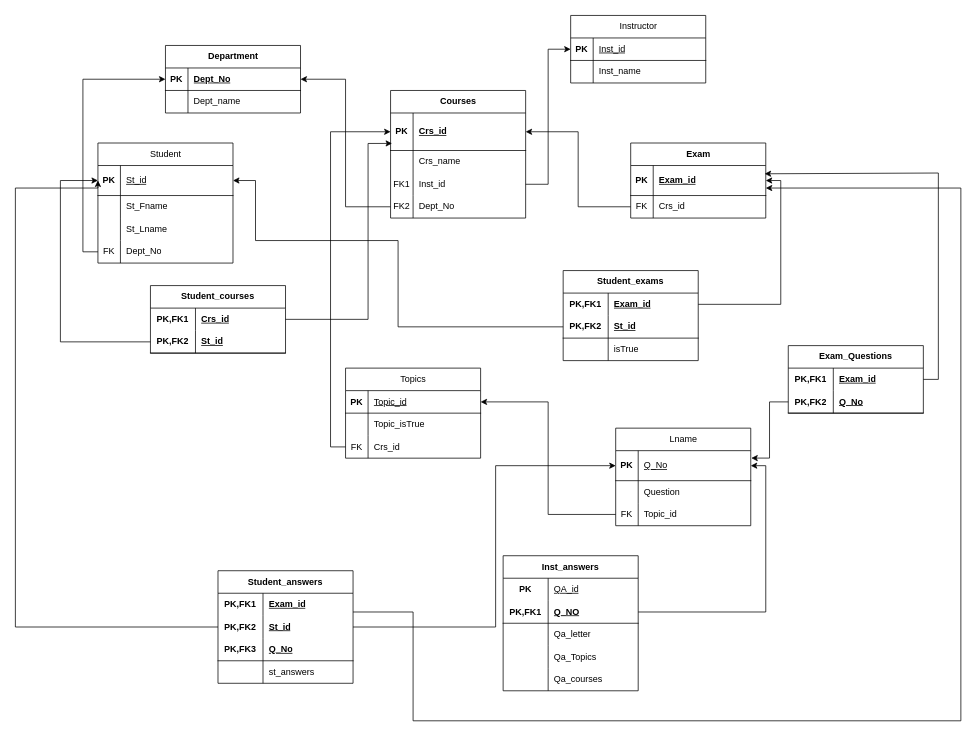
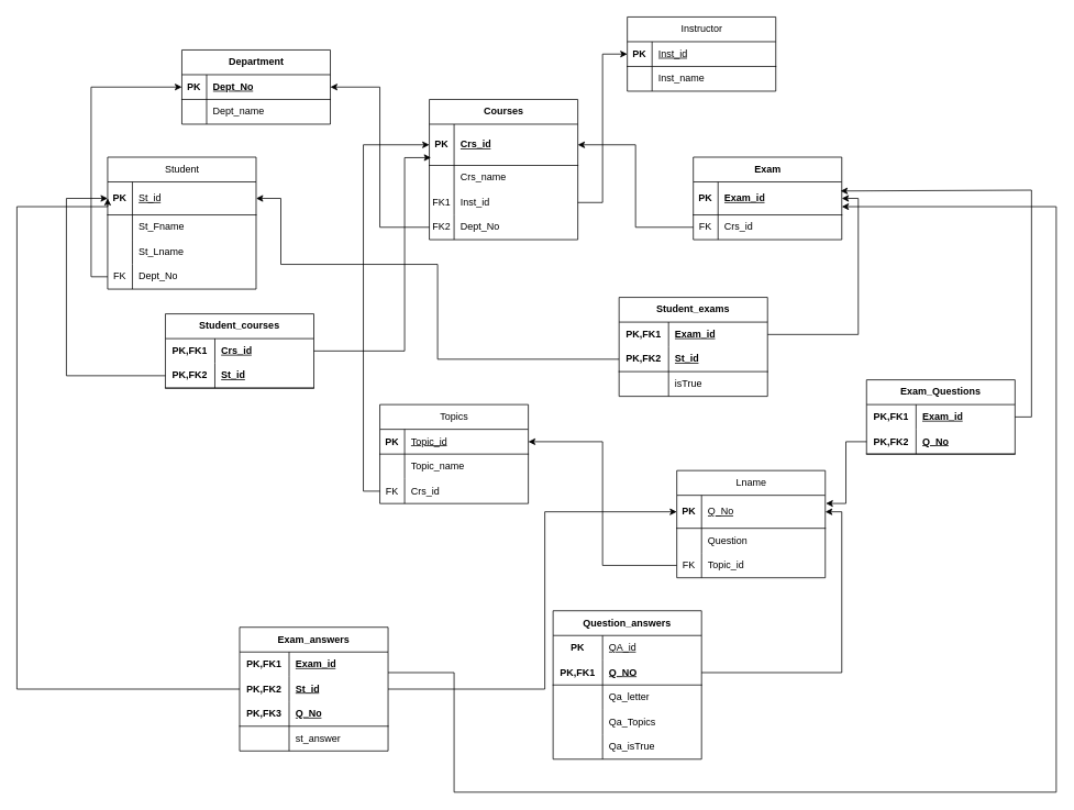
- <mxCell id="48" value="&lt;span style=&quot;text-align: center;&quot;&gt;Topic_isTrue&lt;/span&gt;" style="shape=partialRectangle;connectable=0;fillColor=none;top=0;left=0;bottom=0;right=0;align=left;spacingLeft=6;overflow=hidden;whiteSpace=wrap;html=1;" parent="46" vertex="1"><mxGeometry x="30" width="150" height="30" as="geometry"><mxRectangle width="150" height="30" as="alternateBounds" /></mxGeometry></mxCell>
+ <mxCell id="48" value="&lt;span style=&quot;text-align: center;&quot;&gt;Topic_name&lt;/span&gt;" style="shape=partialRectangle;connectable=0;fillColor=none;top=0;left=0;bottom=0;right=0;align=left;spacingLeft=6;overflow=hidden;whiteSpace=wrap;html=1;" parent="46" vertex="1"><mxGeometry x="30" width="150" height="30" as="geometry"><mxRectangle width="150" height="30" as="alternateBounds" /></mxGeometry></mxCell>
- <mxCell id="63" value="Inst_answers" style="shape=table;startSize=30;container=1;collapsible=1;childLayout=tableLayout;fixedRows=1;rowLines=0;fontStyle=1;align=center;resizeLast=1;html=1;whiteSpace=wrap;" vertex="1" parent="1"><mxGeometry x="670" y="740" width="180" height="180" as="geometry" /></mxCell>
+ <mxCell id="63" value="Question_answers" style="shape=table;startSize=30;container=1;collapsible=1;childLayout=tableLayout;fixedRows=1;rowLines=0;fontStyle=1;align=center;resizeLast=1;html=1;whiteSpace=wrap;" vertex="1" parent="1"><mxGeometry x="670" y="740" width="180" height="180" as="geometry" /></mxCell>
- <mxCell id="123" value="Student_answers" style="shape=table;startSize=30;container=1;collapsible=1;childLayout=tableLayout;fixedRows=1;rowLines=0;fontStyle=1;align=center;resizeLast=1;html=1;whiteSpace=wrap;" vertex="1" parent="1"><mxGeometry x="290" y="760" width="180" height="150" as="geometry" /></mxCell>
+ <mxCell id="123" value="Exam_answers" style="shape=table;startSize=30;container=1;collapsible=1;childLayout=tableLayout;fixedRows=1;rowLines=0;fontStyle=1;align=center;resizeLast=1;html=1;whiteSpace=wrap;" vertex="1" parent="1"><mxGeometry x="290" y="760" width="180" height="150" as="geometry" /></mxCell>
- <mxCell id="135" value="st_answers" style="shape=partialRectangle;connectable=0;fillColor=none;top=0;left=0;bottom=0;right=0;align=left;spacingLeft=6;overflow=hidden;html=1;whiteSpace=wrap;" vertex="1" parent="133"><mxGeometry x="60" width="120" height="30" as="geometry"><mxRectangle width="120" height="30" as="alternateBounds" /></mxGeometry></mxCell>
+ <mxCell id="135" value="st_answer" style="shape=partialRectangle;connectable=0;fillColor=none;top=0;left=0;bottom=0;right=0;align=left;spacingLeft=6;overflow=hidden;html=1;whiteSpace=wrap;" vertex="1" parent="133"><mxGeometry x="60" width="120" height="30" as="geometry"><mxRectangle width="120" height="30" as="alternateBounds" /></mxGeometry></mxCell>
- <mxCell id="78" value="&lt;span style=&quot;text-align: center;&quot;&gt;Qa_courses&lt;/span&gt;" style="shape=partialRectangle;connectable=0;fillColor=none;top=0;left=0;bottom=0;right=0;align=left;spacingLeft=6;overflow=hidden;html=1;whiteSpace=wrap;" vertex="1" parent="76"><mxGeometry x="60" width="120" height="30" as="geometry"><mxRectangle width="120" height="30" as="alternateBounds" /></mxGeometry></mxCell>
+ <mxCell id="78" value="&lt;span style=&quot;text-align: center;&quot;&gt;Qa_isTrue&lt;/span&gt;" style="shape=partialRectangle;connectable=0;fillColor=none;top=0;left=0;bottom=0;right=0;align=left;spacingLeft=6;overflow=hidden;html=1;whiteSpace=wrap;" vertex="1" parent="76"><mxGeometry x="60" width="120" height="30" as="geometry"><mxRectangle width="120" height="30" as="alternateBounds" /></mxGeometry></mxCell>
